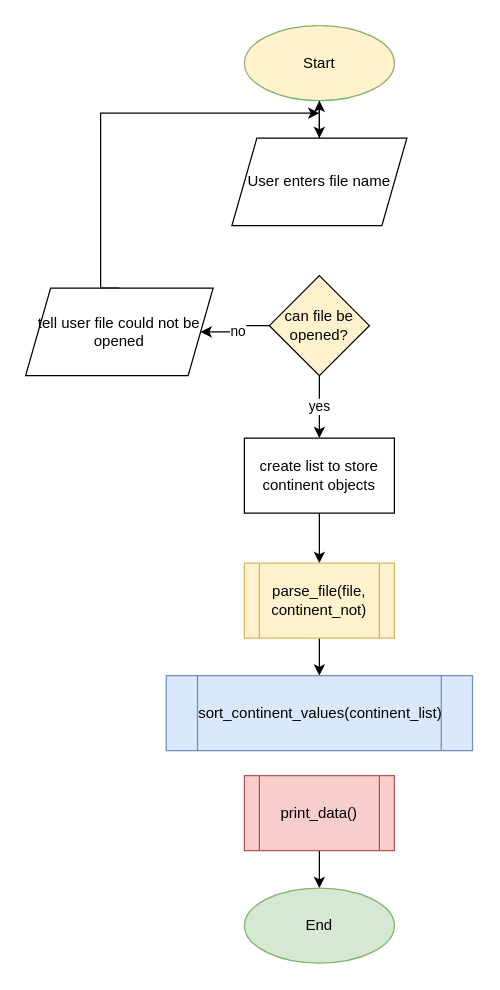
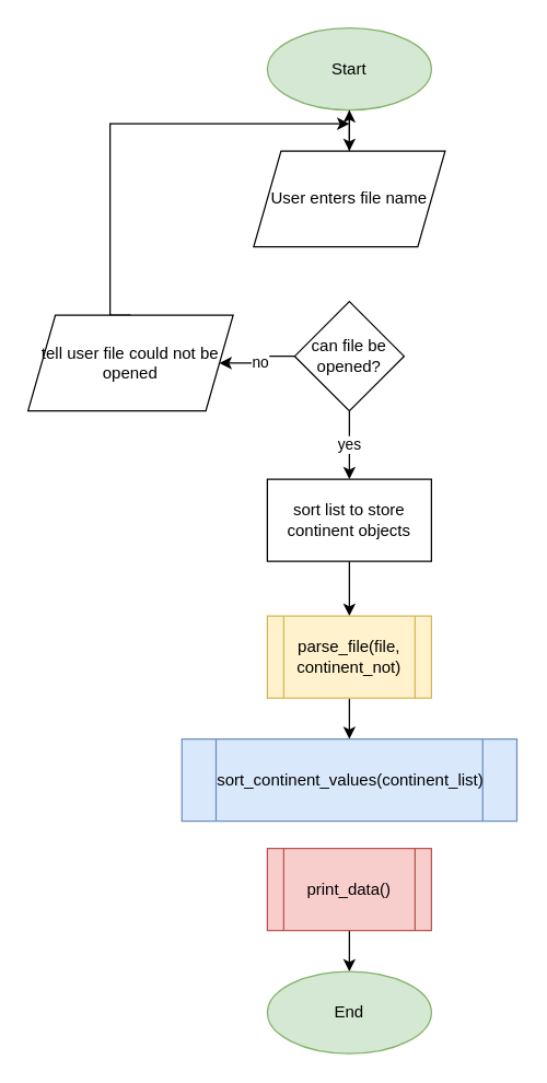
- <mxCell id="3" value="Start" style="ellipse;whiteSpace=wrap;html=1;fillColor=#fff2cc;strokeColor=#82b366;" parent="1" vertex="1"><mxGeometry x="195" y="20" width="120" height="60" as="geometry" /></mxCell>
+ <mxCell id="3" value="Start" style="ellipse;whiteSpace=wrap;html=1;fillColor=#d5e8d4;strokeColor=#82b366;" parent="1" vertex="1"><mxGeometry x="195" y="20" width="120" height="60" as="geometry" /></mxCell>
- <mxCell id="8" value="can file be opened?" style="rhombus;whiteSpace=wrap;html=1;fillColor=#fff2cc;" parent="1" vertex="1"><mxGeometry x="215" y="220" width="80" height="80" as="geometry" /></mxCell>
+ <mxCell id="8" value="can file be opened?" style="rhombus;whiteSpace=wrap;html=1;" parent="1" vertex="1"><mxGeometry x="215" y="220" width="80" height="80" as="geometry" /></mxCell>
- <mxCell id="12" value="create list to store continent objects" style="rounded=0;whiteSpace=wrap;html=1;" parent="1" vertex="1"><mxGeometry x="195" y="350" width="120" height="60" as="geometry" /></mxCell>
+ <mxCell id="12" value="sort list to store continent objects" style="rounded=0;whiteSpace=wrap;html=1;" parent="1" vertex="1"><mxGeometry x="195" y="350" width="120" height="60" as="geometry" /></mxCell>
